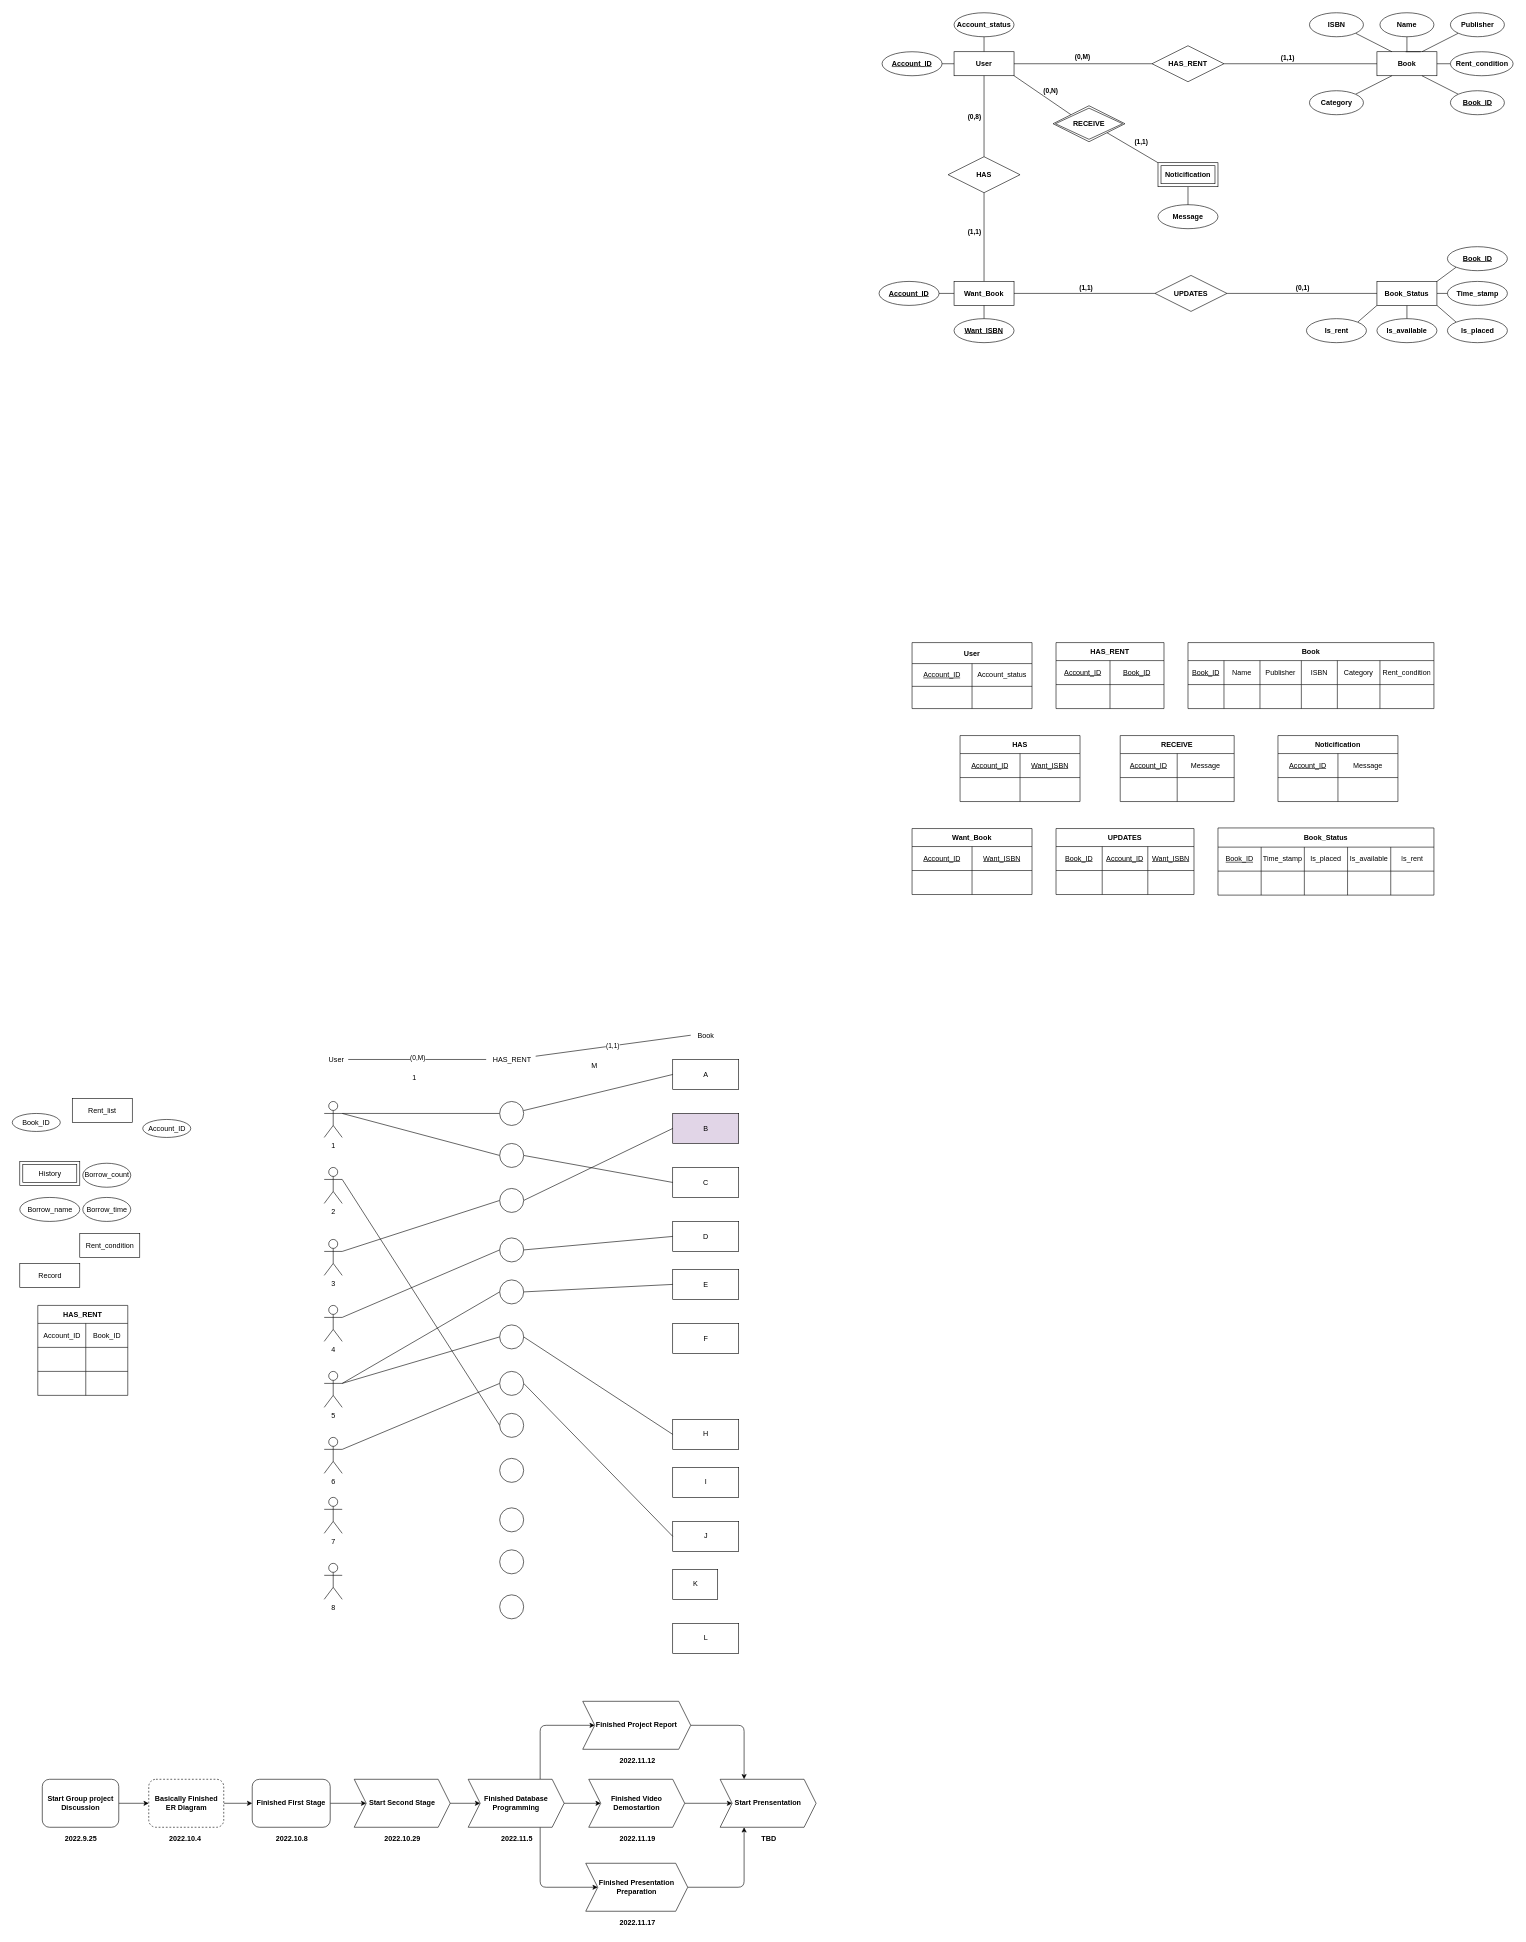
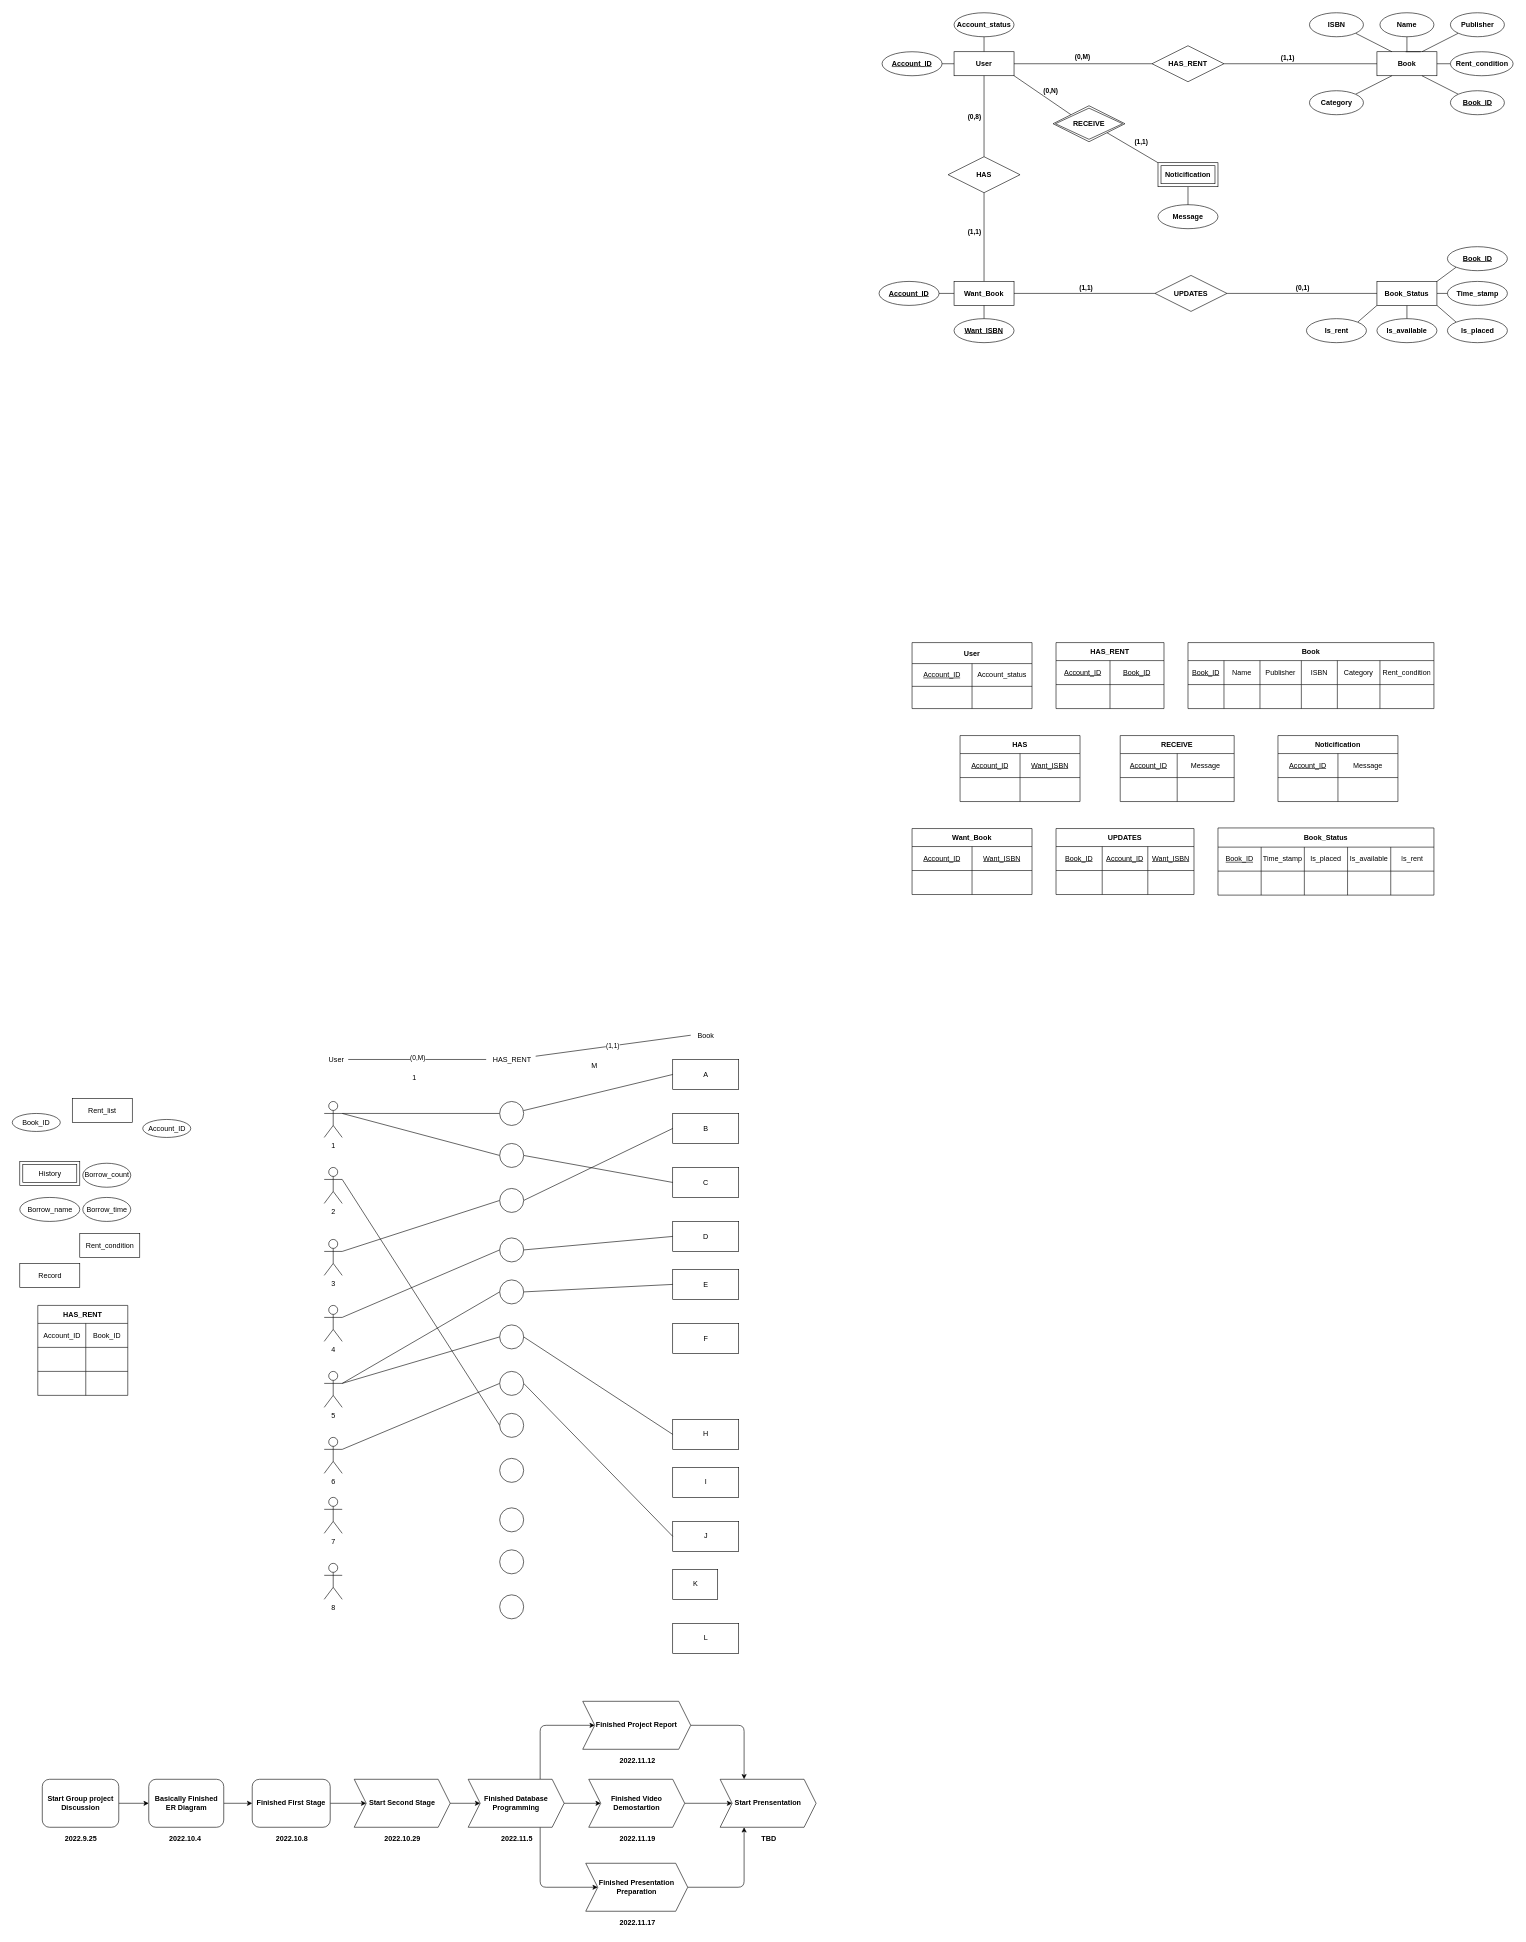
- <mxCell id="97" value="B" style="html=1;fillColor=#e1d5e7;" parent="1" vertex="1"><mxGeometry x="1121" y="1855" width="110" height="50" as="geometry" /></mxCell>
+ <mxCell id="97" value="B" style="html=1;" parent="1" vertex="1"><mxGeometry x="1121" y="1855" width="110" height="50" as="geometry" /></mxCell>
- <mxCell id="139" value="Basically Finished ER Diagram" style="rounded=1;whiteSpace=wrap;html=1;fontStyle=1;dashed=1;" parent="1" vertex="1"><mxGeometry x="247.5" y="2965" width="125" height="80" as="geometry" /></mxCell>
+ <mxCell id="139" value="Basically Finished ER Diagram" style="rounded=1;whiteSpace=wrap;html=1;fontStyle=1" parent="1" vertex="1"><mxGeometry x="247.5" y="2965" width="125" height="80" as="geometry" /></mxCell>
